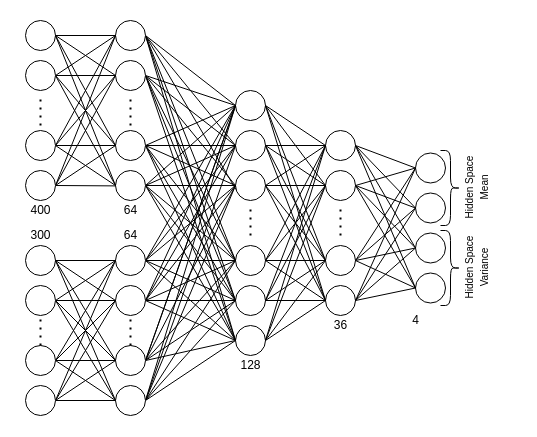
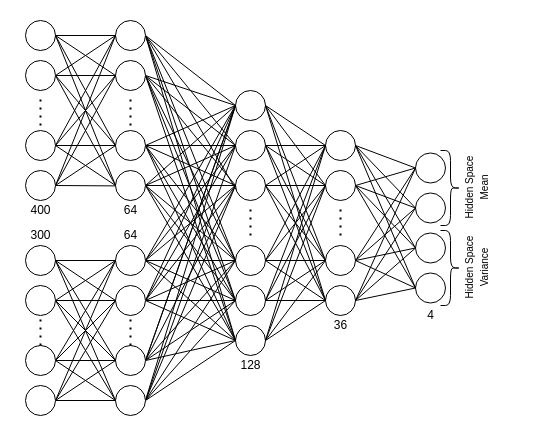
- <mxCell id="152" value="4" style="text;html=1;align=center;verticalAlign=middle;resizable=0;points=[];autosize=1;strokeColor=none;fillColor=none;" vertex="1" parent="1"><mxGeometry x="405" y="310" width="20" height="20" as="geometry" /></mxCell>
+ <mxCell id="152" value="4" style="text;html=1;align=center;verticalAlign=middle;resizable=0;points=[];autosize=1;strokeColor=none;fillColor=none;" vertex="1" parent="1"><mxGeometry x="420" y="305" width="20" height="20" as="geometry" /></mxCell>
